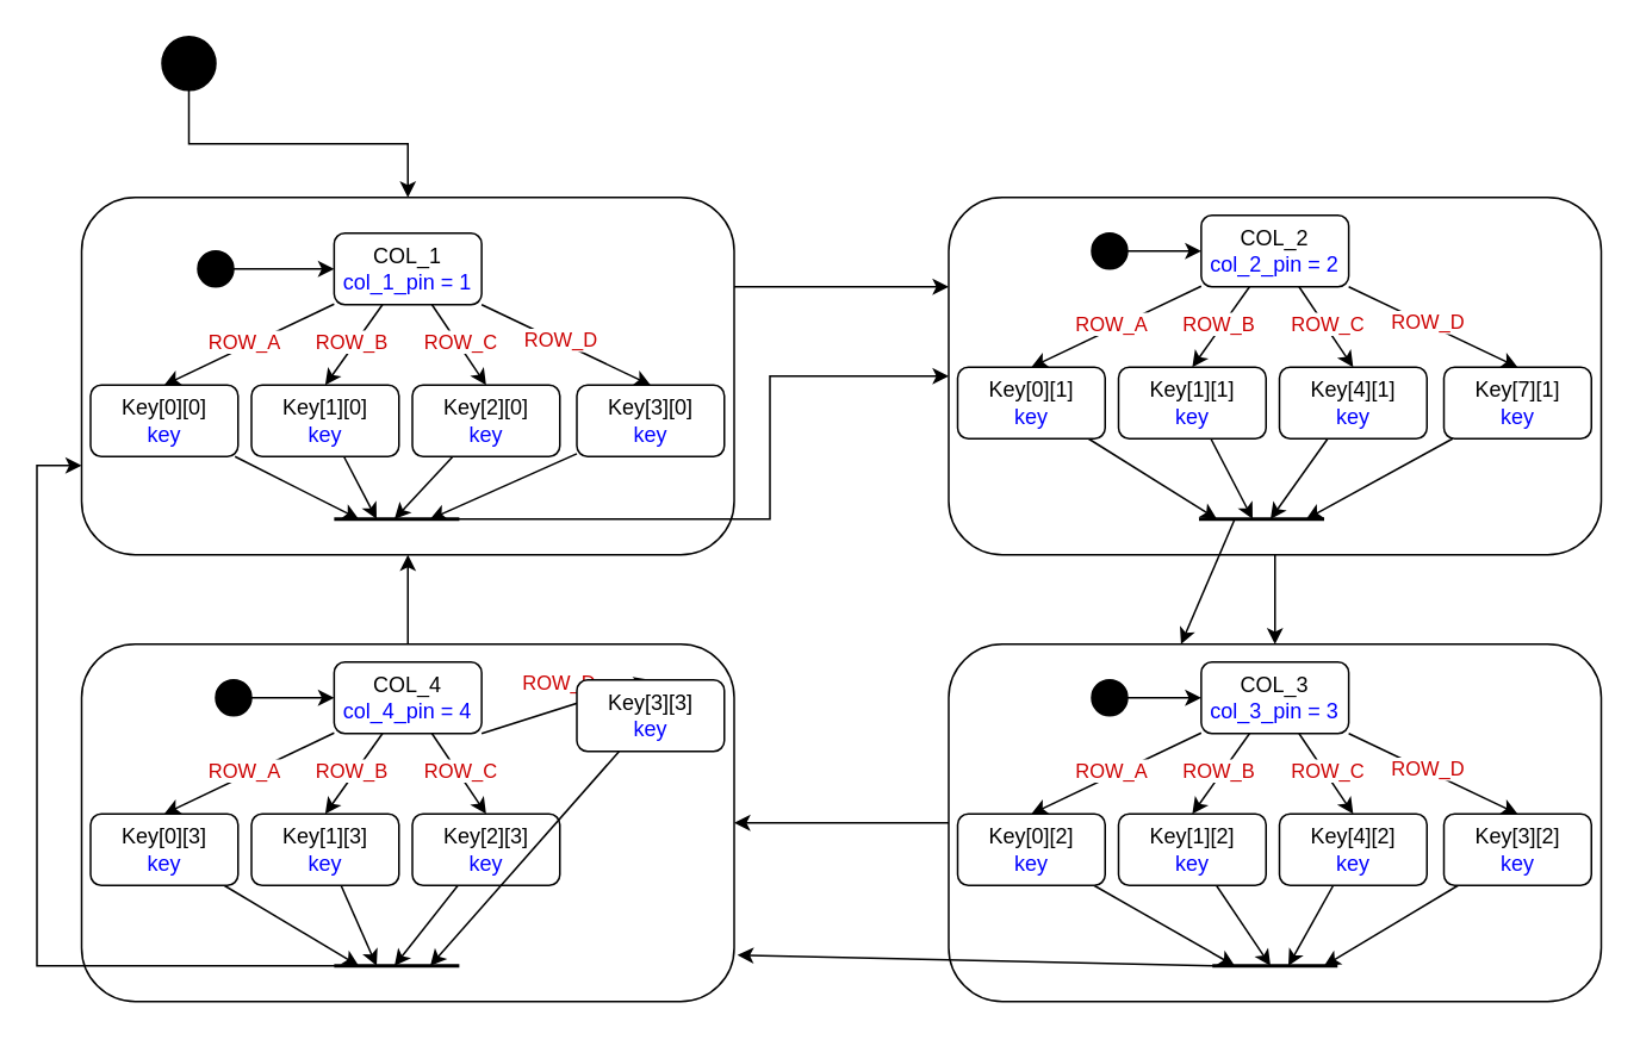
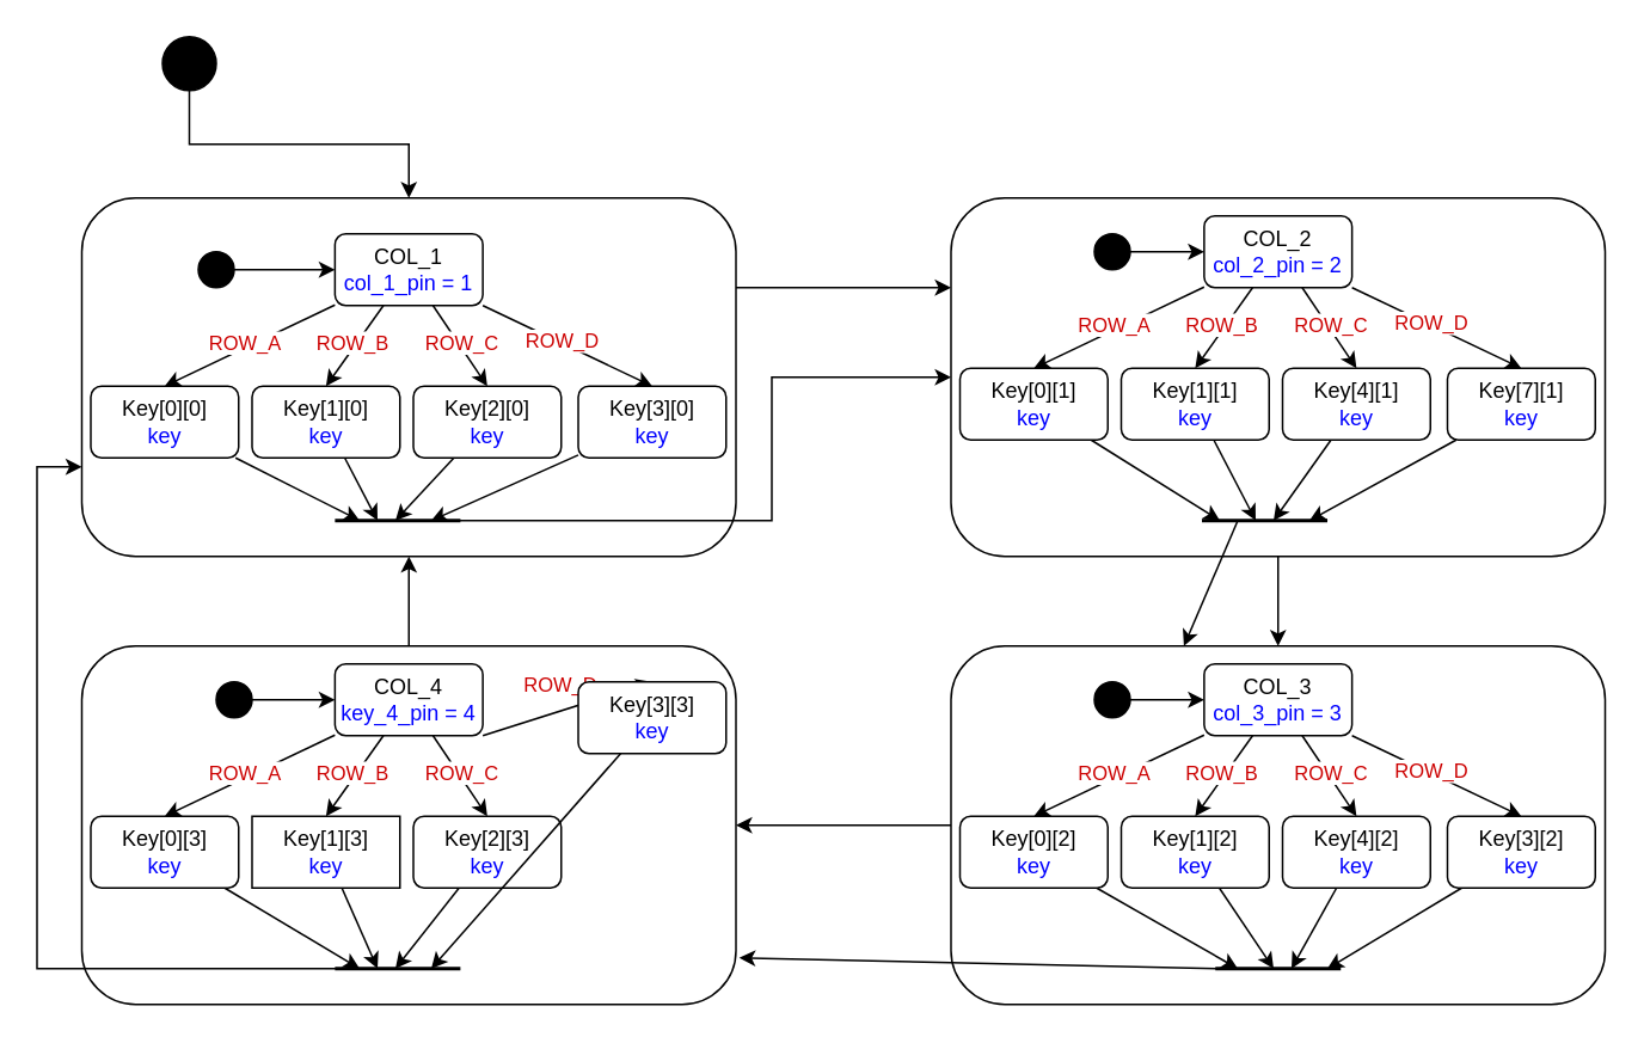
- <mxCell id="72" value="COL_4&lt;br&gt;&lt;font color=&quot;#0000ff&quot;&gt;col_4_pin = 4&lt;/font&gt;" style="rounded=1;whiteSpace=wrap;html=1;fillColor=#FFFFFF;" vertex="1" parent="1"><mxGeometry x="186.25" y="370" width="82.5" height="40" as="geometry" /></mxCell>
+ <mxCell id="72" value="COL_4&lt;br&gt;&lt;font color=&quot;#0000ff&quot;&gt;key_4_pin = 4&lt;/font&gt;" style="rounded=1;whiteSpace=wrap;html=1;fillColor=#FFFFFF;" vertex="1" parent="1"><mxGeometry x="186.25" y="370" width="82.5" height="40" as="geometry" /></mxCell>
- <mxCell id="76" value="Key[1][3]&lt;br&gt;&lt;font color=&quot;#0000ff&quot;&gt;key&lt;/font&gt;" style="rounded=1;whiteSpace=wrap;html=1;fillColor=#FFFFFF;" vertex="1" parent="1"><mxGeometry x="140" y="455" width="82.5" height="40" as="geometry" /></mxCell>
+ <mxCell id="76" value="Key[1][3]&lt;br&gt;&lt;font color=&quot;#0000ff&quot;&gt;key&lt;/font&gt;" style="whiteSpace=wrap;html=1;fillColor=#FFFFFF;rounded=0;" vertex="1" parent="1"><mxGeometry x="140" y="455" width="82.5" height="40" as="geometry" /></mxCell>
